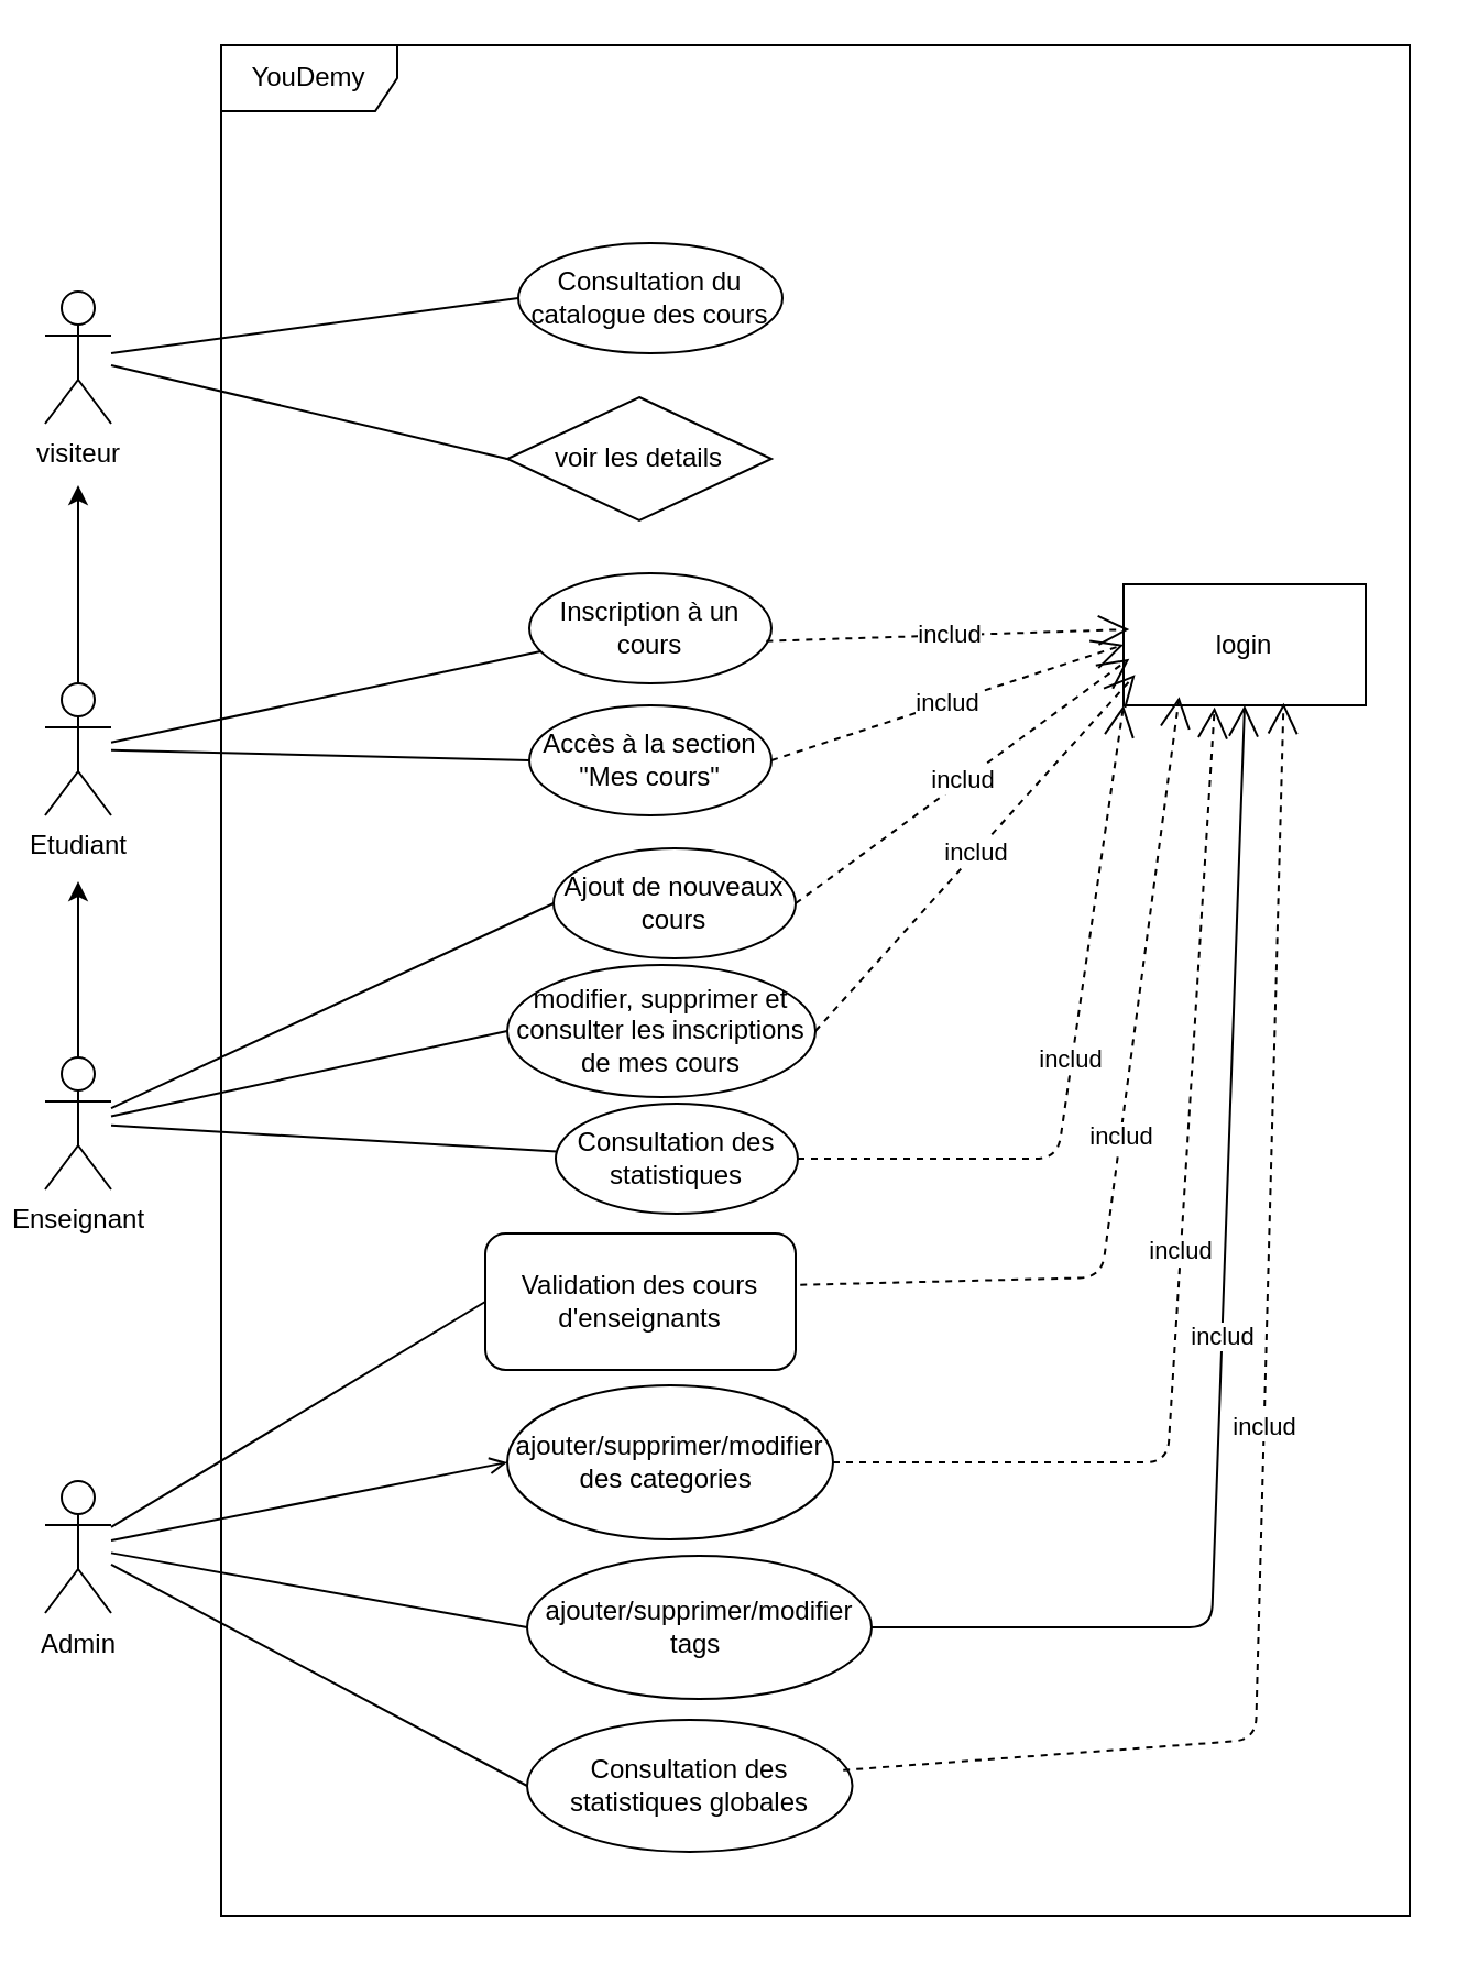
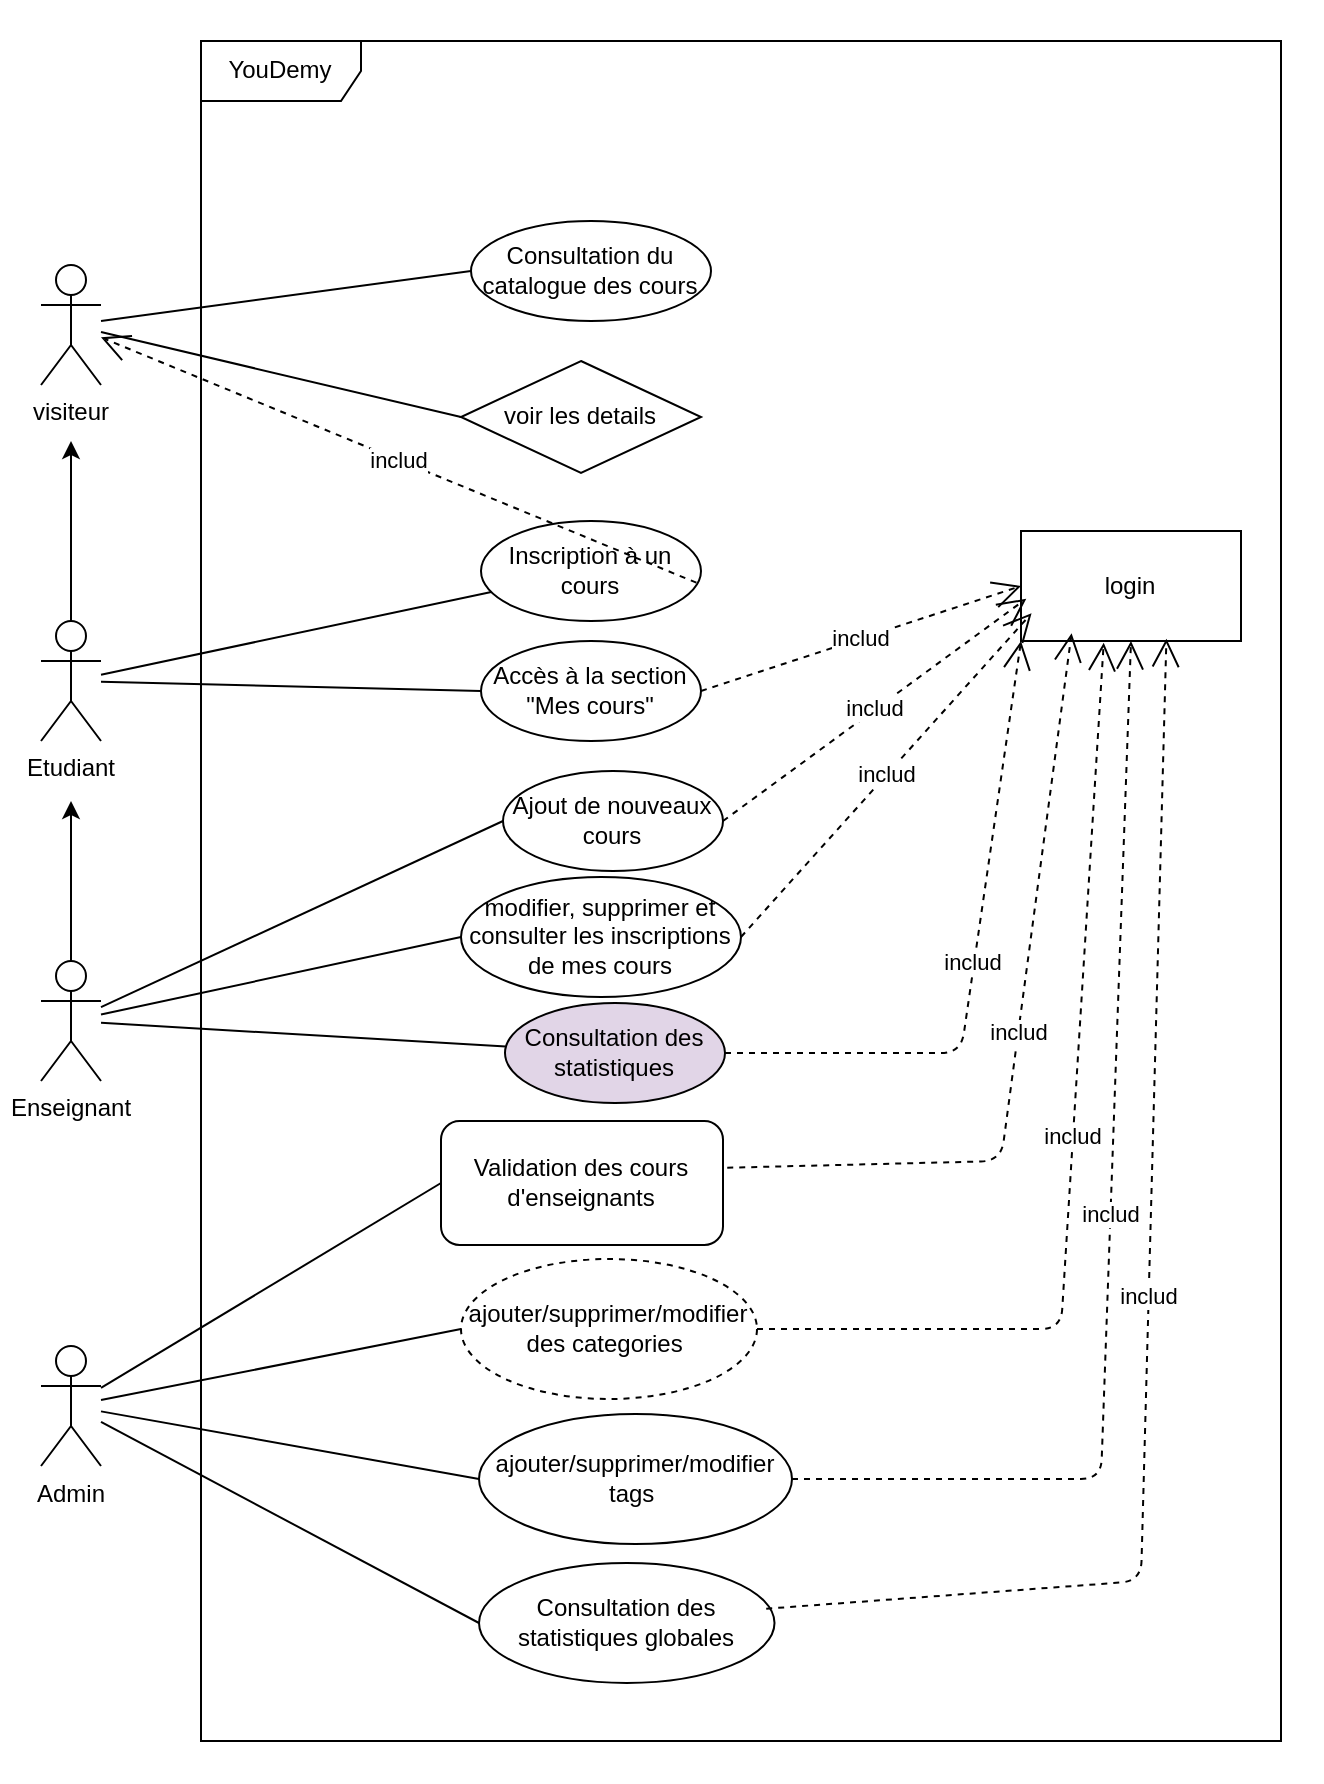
- <mxCell id="30" value="includ" style="endArrow=open;endSize=12;dashed=1;html=1;exitX=0.979;exitY=0.617;exitDx=0;exitDy=0;entryX=0.024;entryY=0.373;entryDx=0;entryDy=0;exitPerimeter=0;entryPerimeter=0;" parent="1" source="9" target="29" edge="1"><mxGeometry width="160" relative="1" as="geometry"><mxPoint x="361" y="270" as="sourcePoint" /><mxPoint x="571" y="438.5" as="targetPoint" /></mxGeometry></mxCell>
+ <mxCell id="30" value="includ" style="endArrow=open;endSize=12;dashed=1;html=1;exitX=0.979;exitY=0.617;exitDx=0;exitDy=0;exitPerimeter=0;" parent="1" source="9" target="3" edge="1"><mxGeometry width="160" relative="1" as="geometry"><mxPoint x="361" y="270" as="sourcePoint" /><mxPoint x="571" y="438.5" as="targetPoint" /></mxGeometry></mxCell>
- <mxCell id="37" value="includ" style="endArrow=open;endSize=12;dashed=0;html=1;exitX=1;exitY=0.5;exitDx=0;exitDy=0;entryX=0.5;entryY=1;entryDx=0;entryDy=0;" parent="1" source="24" target="29" edge="1"><mxGeometry width="160" relative="1" as="geometry"><mxPoint x="430" y="284" as="sourcePoint" /><mxPoint x="640" y="452.5" as="targetPoint" /><Array as="points"><mxPoint x="550" y="739" /></Array></mxGeometry></mxCell>
+ <mxCell id="37" value="includ" style="endArrow=open;endSize=12;dashed=1;html=1;exitX=1;exitY=0.5;exitDx=0;exitDy=0;entryX=0.5;entryY=1;entryDx=0;entryDy=0;" parent="1" source="24" target="29" edge="1"><mxGeometry width="160" relative="1" as="geometry"><mxPoint x="430" y="284" as="sourcePoint" /><mxPoint x="640" y="452.5" as="targetPoint" /><Array as="points"><mxPoint x="550" y="739" /></Array></mxGeometry></mxCell>
- <mxCell id="17" value="Consultation des statistiques" style="ellipse;whiteSpace=wrap;html=1;" parent="1" vertex="1"><mxGeometry x="252" y="501" width="110" height="50" as="geometry" /></mxCell>
+ <mxCell id="17" value="Consultation des statistiques" style="ellipse;whiteSpace=wrap;html=1;fillColor=#e1d5e7;" parent="1" vertex="1"><mxGeometry x="252" y="501" width="110" height="50" as="geometry" /></mxCell>
- <mxCell id="23" value="ajouter/supprimer/modifier des categories&amp;nbsp;" style="ellipse;whiteSpace=wrap;html=1;" parent="1" vertex="1"><mxGeometry x="230" y="629" width="148" height="70" as="geometry" /></mxCell>
+ <mxCell id="23" value="ajouter/supprimer/modifier des categories&amp;nbsp;" style="ellipse;whiteSpace=wrap;html=1;dashed=1;" parent="1" vertex="1"><mxGeometry x="230" y="629" width="148" height="70" as="geometry" /></mxCell>
- <mxCell id="26" value="" style="endArrow=open;html=1;entryX=0;entryY=0.5;entryDx=0;entryDy=0;" parent="1" source="6" target="23" edge="1"><mxGeometry width="50" height="50" relative="1" as="geometry"><mxPoint x="10" y="700" as="sourcePoint" /><mxPoint x="239" y="650.23" as="targetPoint" /></mxGeometry></mxCell>
+ <mxCell id="26" value="" style="endArrow=none;html=1;entryX=0;entryY=0.5;entryDx=0;entryDy=0;" parent="1" source="6" target="23" edge="1"><mxGeometry width="50" height="50" relative="1" as="geometry"><mxPoint x="10" y="700" as="sourcePoint" /><mxPoint x="239" y="650.23" as="targetPoint" /></mxGeometry></mxCell>
